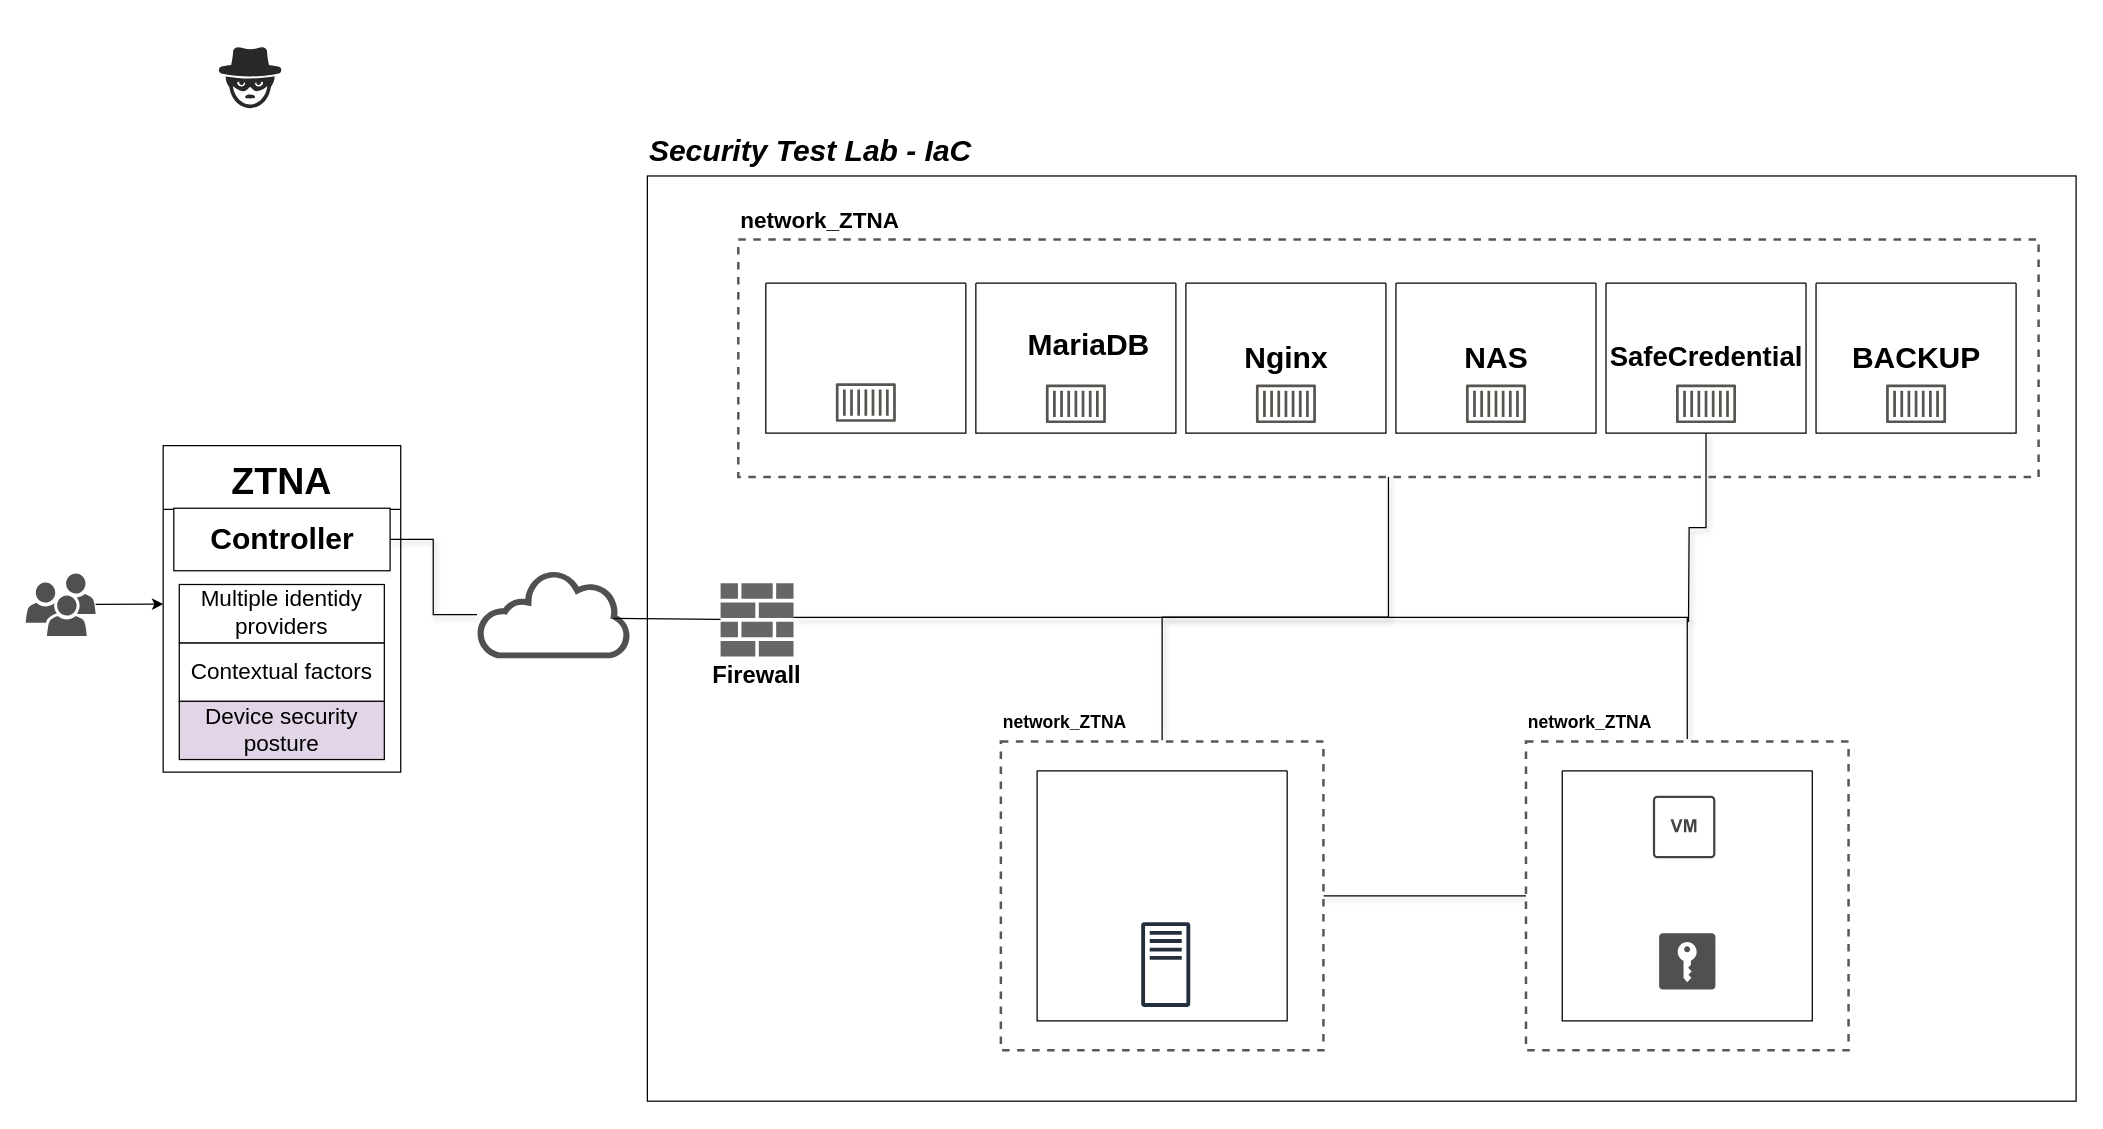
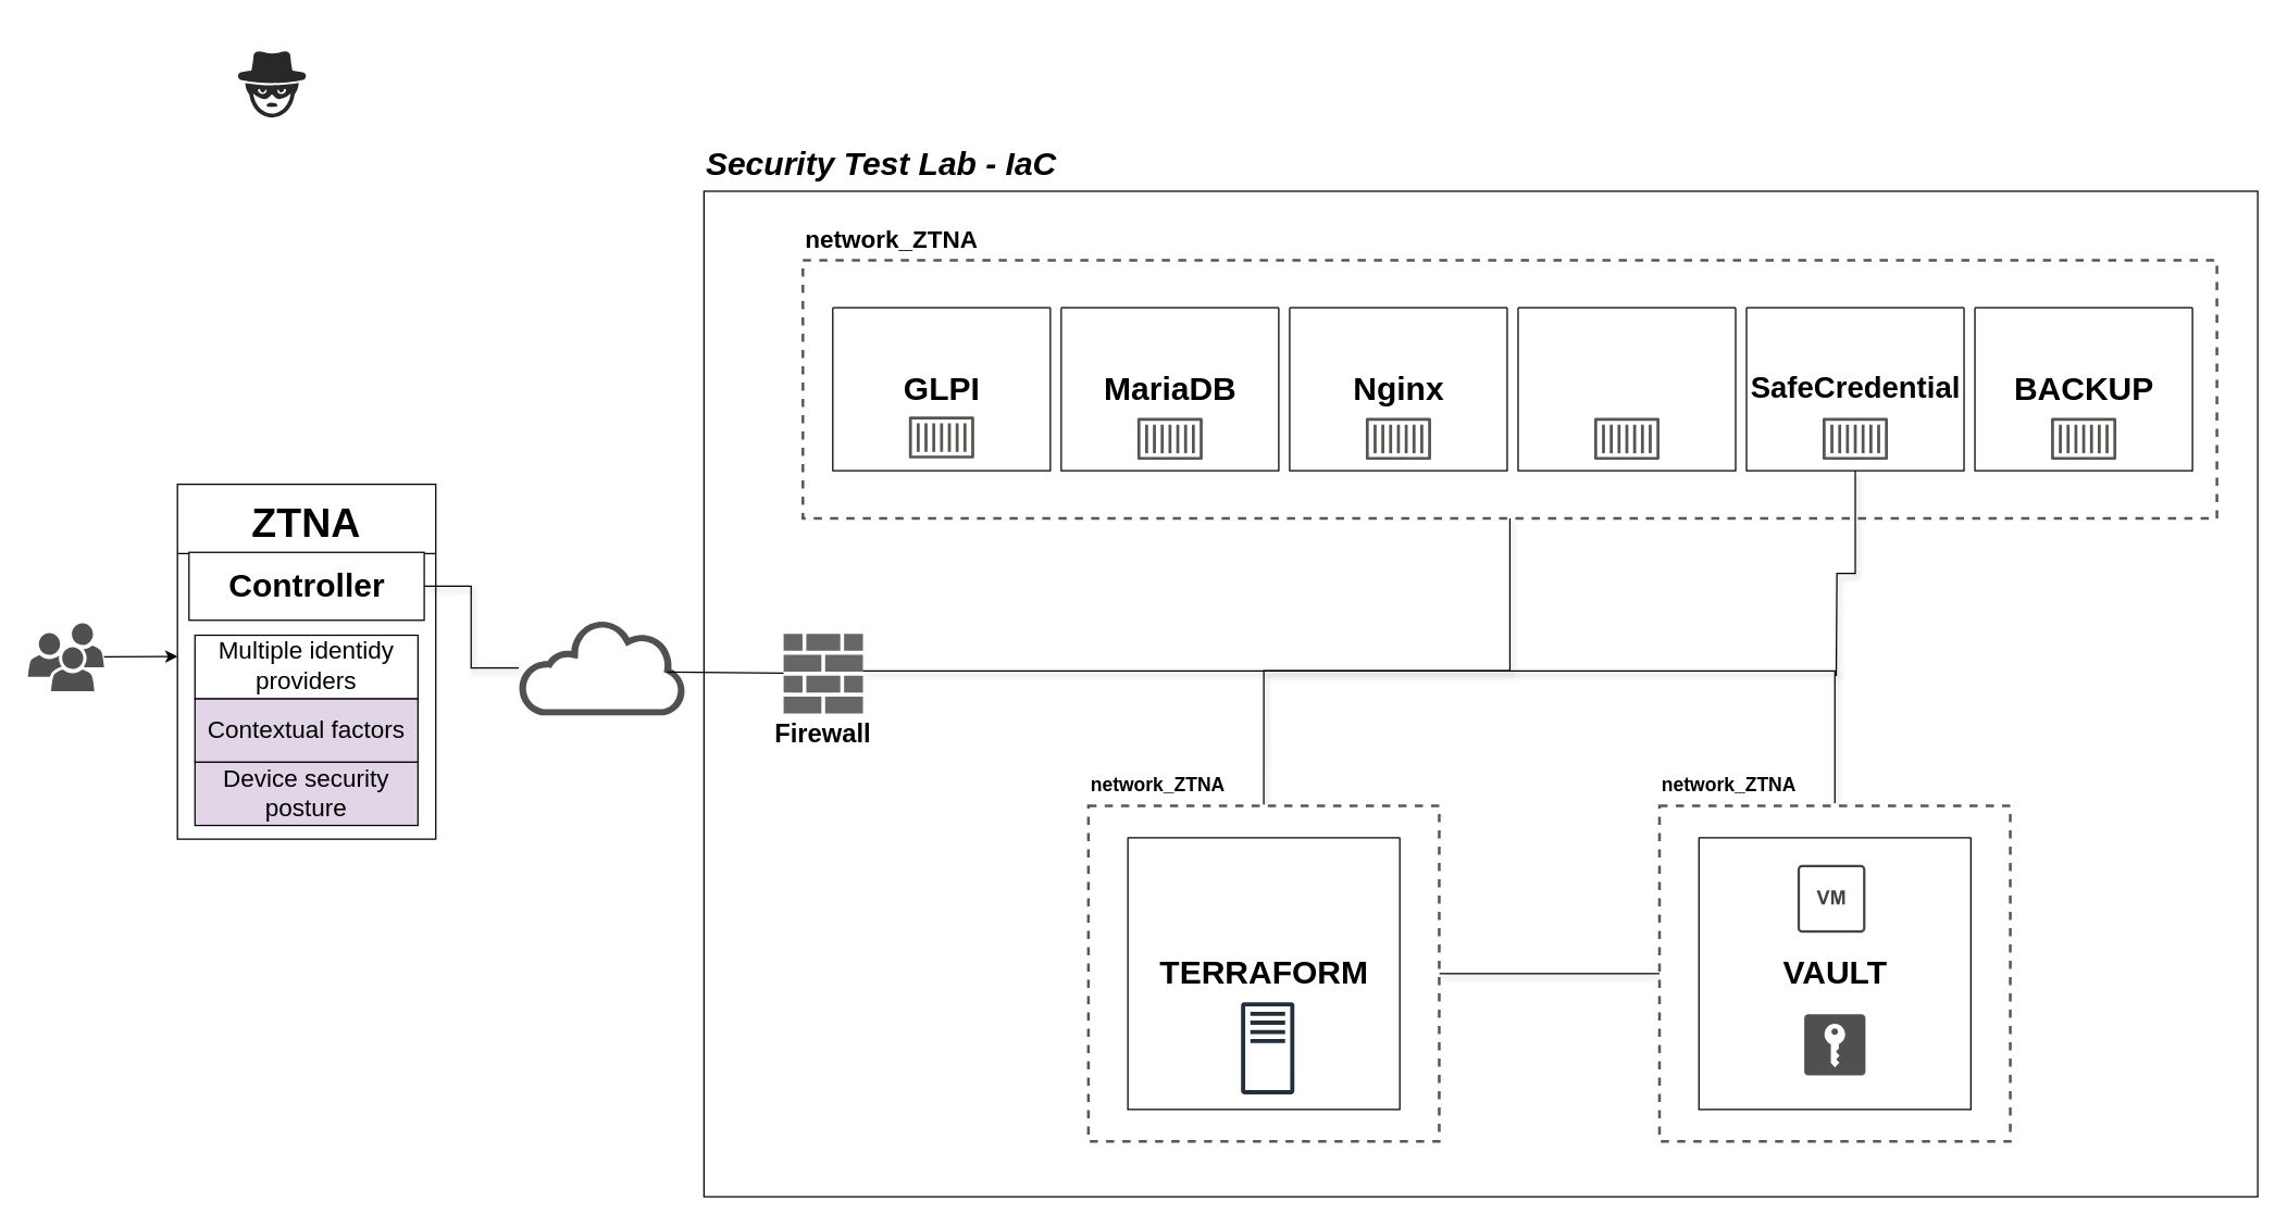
- <mxCell id="14" value="&lt;font style=&quot;font-size: 24px;&quot;&gt;&lt;b style=&quot;&quot;&gt;MariaDB&lt;/b&gt;&lt;/font&gt;" style="text;html=1;align=center;verticalAlign=middle;resizable=0;points=[];autosize=1;strokeColor=none;fillColor=none;" vertex="1" parent="13"><mxGeometry x="30" y="30" width="120" height="40" as="geometry" /></mxCell>
+ <mxCell id="14" value="&lt;font style=&quot;font-size: 24px;&quot;&gt;&lt;b style=&quot;&quot;&gt;MariaDB&lt;/b&gt;&lt;/font&gt;" style="text;html=1;align=center;verticalAlign=middle;resizable=0;points=[];autosize=1;strokeColor=none;fillColor=none;" vertex="1" parent="13"><mxGeometry x="20" y="40" width="120" height="40" as="geometry" /></mxCell>
+ <mxCell id="11" value="&lt;font style=&quot;font-size: 24px;&quot;&gt;&lt;b style=&quot;&quot;&gt;GLPI&lt;/b&gt;&lt;/font&gt;" style="text;html=1;align=center;verticalAlign=middle;resizable=0;points=[];autosize=1;strokeColor=none;fillColor=none;" vertex="1" parent="10"><mxGeometry x="40" y="40" width="80" height="40" as="geometry" /></mxCell>
- <mxCell id="19" value="&lt;span style=&quot;font-size: 24px;&quot;&gt;&lt;b&gt;NAS&lt;/b&gt;&lt;/span&gt;" style="text;html=1;align=center;verticalAlign=middle;resizable=0;points=[];autosize=1;strokeColor=none;fillColor=none;" vertex="1" parent="18"><mxGeometry x="45" y="40" width="70" height="40" as="geometry" /></mxCell>
- <mxCell id="34" value="&lt;font style=&quot;font-size: 18px;&quot;&gt;Contextual factors&lt;/font&gt;" style="whiteSpace=wrap;html=1;treeFolding=1;treeMoving=1;newEdgeStyle={&quot;edgeStyle&quot;:&quot;elbowEdgeStyle&quot;,&quot;startArrow&quot;:&quot;none&quot;,&quot;endArrow&quot;:&quot;none&quot;};" vertex="1" parent="32"><mxGeometry x="-13.12" y="46.667" width="164" height="46.667" as="geometry" /></mxCell>
+ <mxCell id="34" value="&lt;font style=&quot;font-size: 18px;&quot;&gt;Contextual factors&lt;/font&gt;" style="whiteSpace=wrap;html=1;treeFolding=1;treeMoving=1;newEdgeStyle={&quot;edgeStyle&quot;:&quot;elbowEdgeStyle&quot;,&quot;startArrow&quot;:&quot;none&quot;,&quot;endArrow&quot;:&quot;none&quot;};fillColor=#e1d5e7;" vertex="1" parent="32"><mxGeometry x="-13.12" y="46.667" width="164" height="46.667" as="geometry" /></mxCell>
+ <mxCell id="42" value="&lt;b&gt;&lt;font style=&quot;font-size: 24px;&quot;&gt;TERRAFORM&lt;/font&gt;&lt;/b&gt;" style="text;html=1;align=center;verticalAlign=middle;resizable=0;points=[];autosize=1;strokeColor=none;fillColor=none;" vertex="1" parent="41"><mxGeometry x="10" y="80" width="180" height="40" as="geometry" /></mxCell>
+ <mxCell id="45" value="&lt;b&gt;&lt;font style=&quot;font-size: 24px;&quot;&gt;VAULT&lt;/font&gt;&lt;/b&gt;" style="text;html=1;align=center;verticalAlign=middle;resizable=0;points=[];autosize=1;strokeColor=none;fillColor=none;" vertex="1" parent="44"><mxGeometry x="50" y="80" width="100" height="40" as="geometry" /></mxCell>
